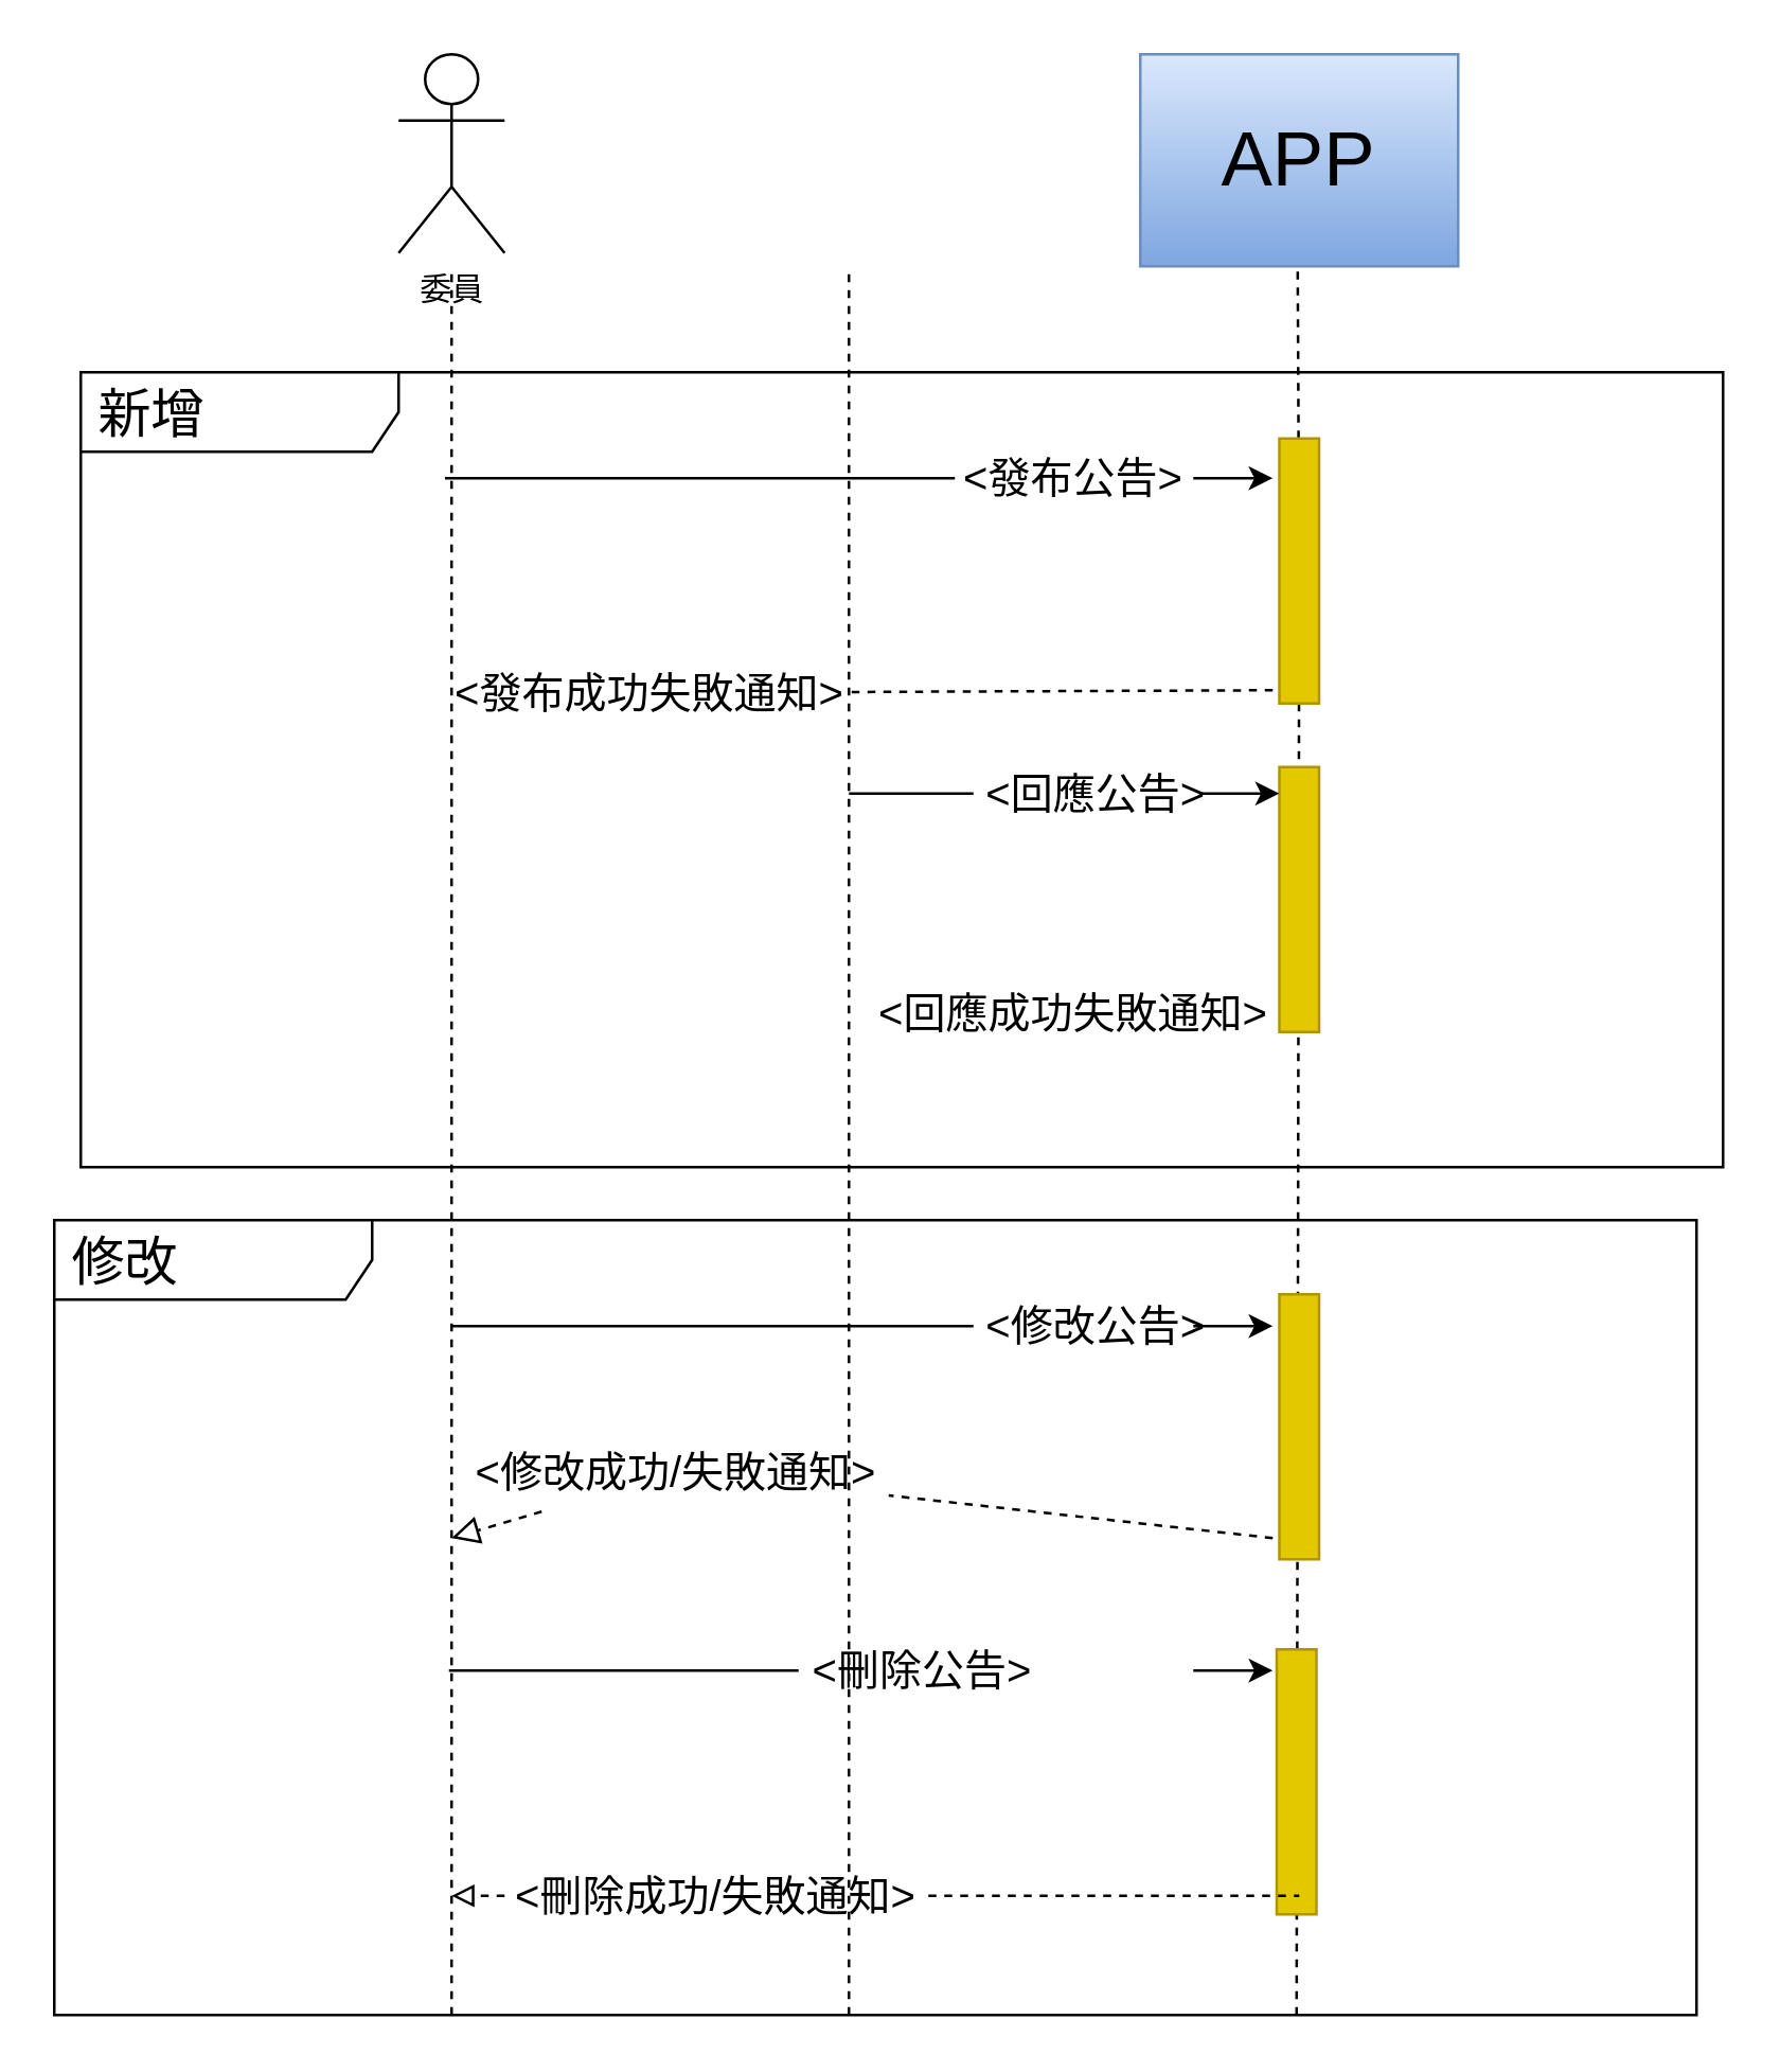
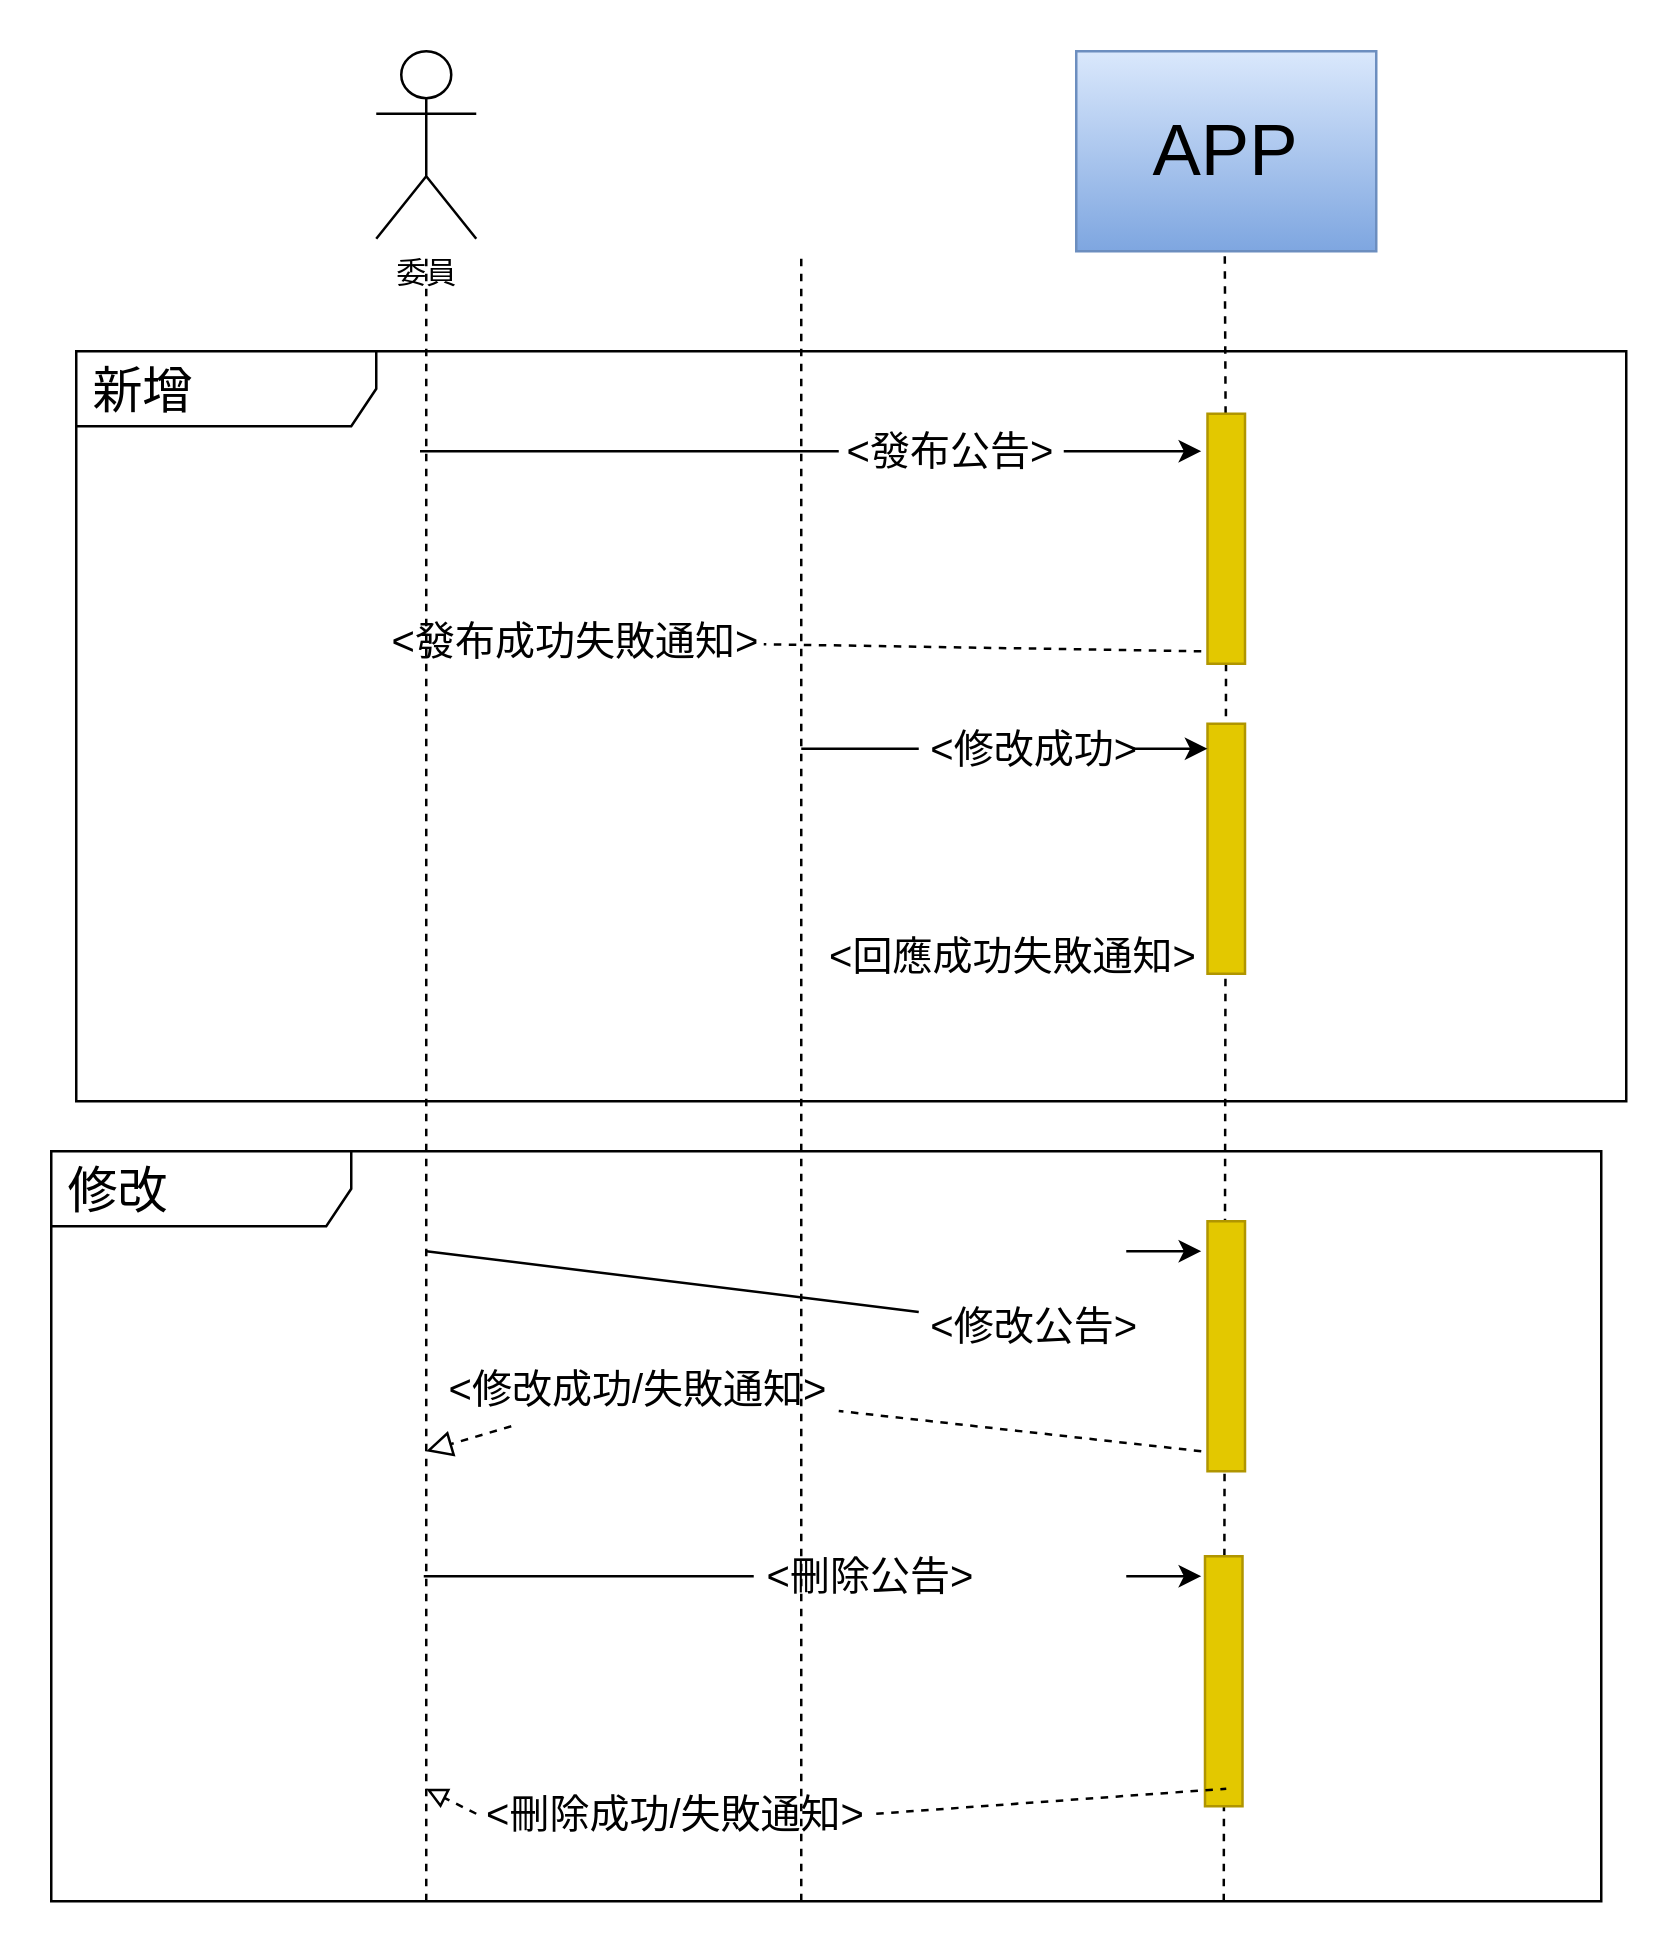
- <mxCell id="12" value="&amp;lt;發布公告&amp;gt;" style="text;html=1;strokeColor=none;fillColor=none;align=center;verticalAlign=middle;whiteSpace=wrap;rounded=0;fontSize=16;" parent="1" vertex="1"><mxGeometry x="360" y="165" width="90" height="30" as="geometry" /></mxCell>
+ <mxCell id="12" value="&amp;lt;發布公告&amp;gt;" style="text;html=1;strokeColor=none;fillColor=none;align=center;verticalAlign=middle;whiteSpace=wrap;rounded=0;fontSize=16;" parent="1" vertex="1"><mxGeometry x="335" y="165" width="90" height="30" as="geometry" /></mxCell>
- <mxCell id="21" value="&amp;lt;發布成功失敗通知&amp;gt;" style="text;html=1;strokeColor=none;fillColor=none;align=center;verticalAlign=middle;whiteSpace=wrap;rounded=0;fontSize=16;" parent="1" vertex="1"><mxGeometry x="170" y="246" width="150" height="30" as="geometry" /></mxCell>
+ <mxCell id="21" value="&amp;lt;發布成功失敗通知&amp;gt;" style="text;html=1;strokeColor=none;fillColor=none;align=center;verticalAlign=middle;whiteSpace=wrap;rounded=0;fontSize=16;" parent="1" vertex="1"><mxGeometry x="155" y="241" width="150" height="30" as="geometry" /></mxCell>
- <mxCell id="19" value="&amp;lt;回應公告&amp;gt;" style="text;html=1;strokeColor=none;fillColor=none;align=center;verticalAlign=middle;whiteSpace=wrap;rounded=0;fontSize=16;" parent="1" vertex="1"><mxGeometry x="367" y="284" width="93" height="30" as="geometry" /></mxCell>
+ <mxCell id="19" value="&amp;lt;修改成功&amp;gt;" style="text;html=1;strokeColor=none;fillColor=none;align=center;verticalAlign=middle;whiteSpace=wrap;rounded=0;fontSize=16;" parent="1" vertex="1"><mxGeometry x="367" y="284" width="93" height="30" as="geometry" /></mxCell>
- <mxCell id="25" value="&amp;lt;修改公告&amp;gt;" style="text;html=1;strokeColor=none;fillColor=none;align=center;verticalAlign=middle;whiteSpace=wrap;rounded=0;fontSize=16;" parent="1" vertex="1"><mxGeometry x="367" y="485" width="93" height="30" as="geometry" /></mxCell>
+ <mxCell id="25" value="&amp;lt;修改公告&amp;gt;" style="text;html=1;strokeColor=none;fillColor=none;align=center;verticalAlign=middle;whiteSpace=wrap;rounded=0;fontSize=16;" parent="1" vertex="1"><mxGeometry x="367" y="515" width="93" height="30" as="geometry" /></mxCell>
- <mxCell id="7" value="&amp;lt;刪除成功/失敗通知&amp;gt;" style="text;html=1;strokeColor=none;fillColor=none;align=center;verticalAlign=middle;whiteSpace=wrap;rounded=0;fontSize=16;" vertex="1" parent="3"><mxGeometry x="170" y="240" width="160" height="30" as="geometry" /></mxCell>
+ <mxCell id="7" value="&amp;lt;刪除成功/失敗通知&amp;gt;" style="text;html=1;strokeColor=none;fillColor=none;align=center;verticalAlign=middle;whiteSpace=wrap;rounded=0;fontSize=16;" vertex="1" parent="3"><mxGeometry x="170" y="250" width="160" height="30" as="geometry" /></mxCell>
